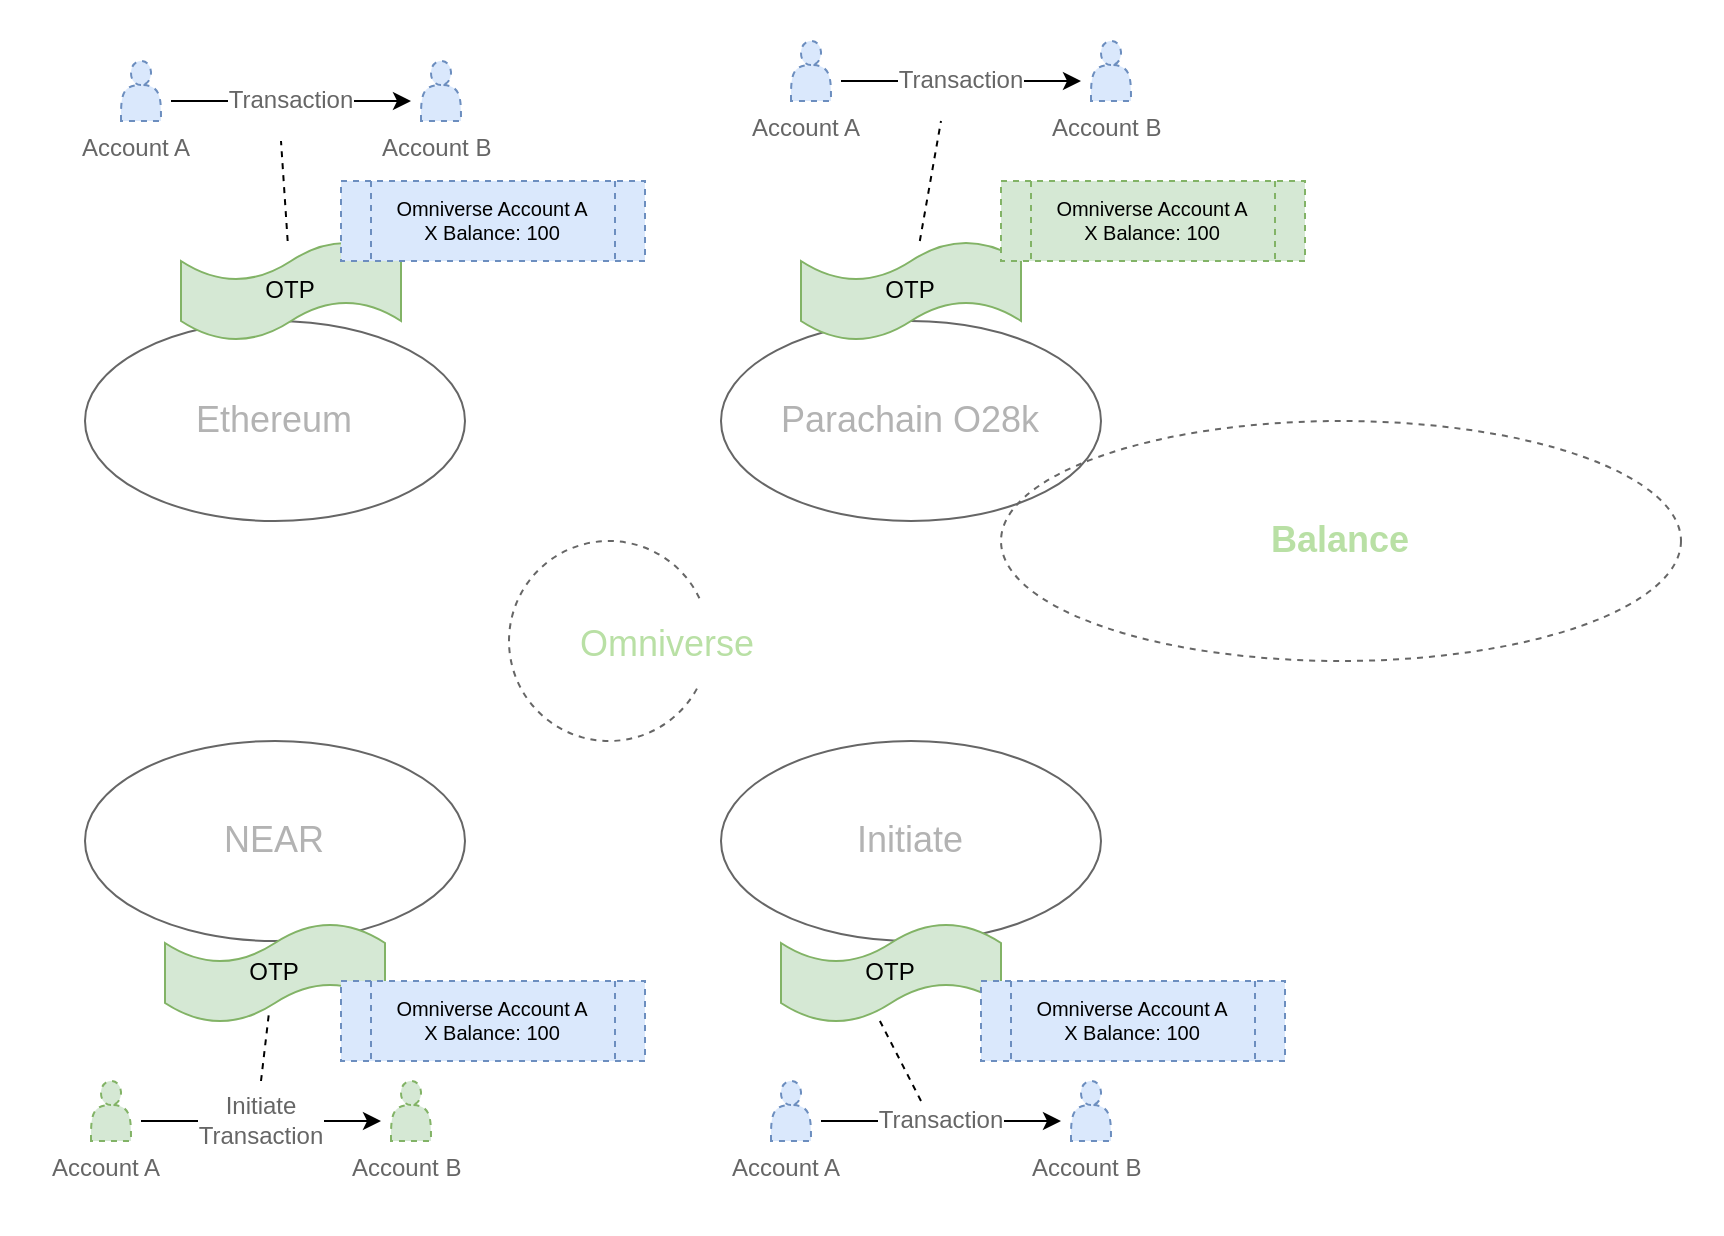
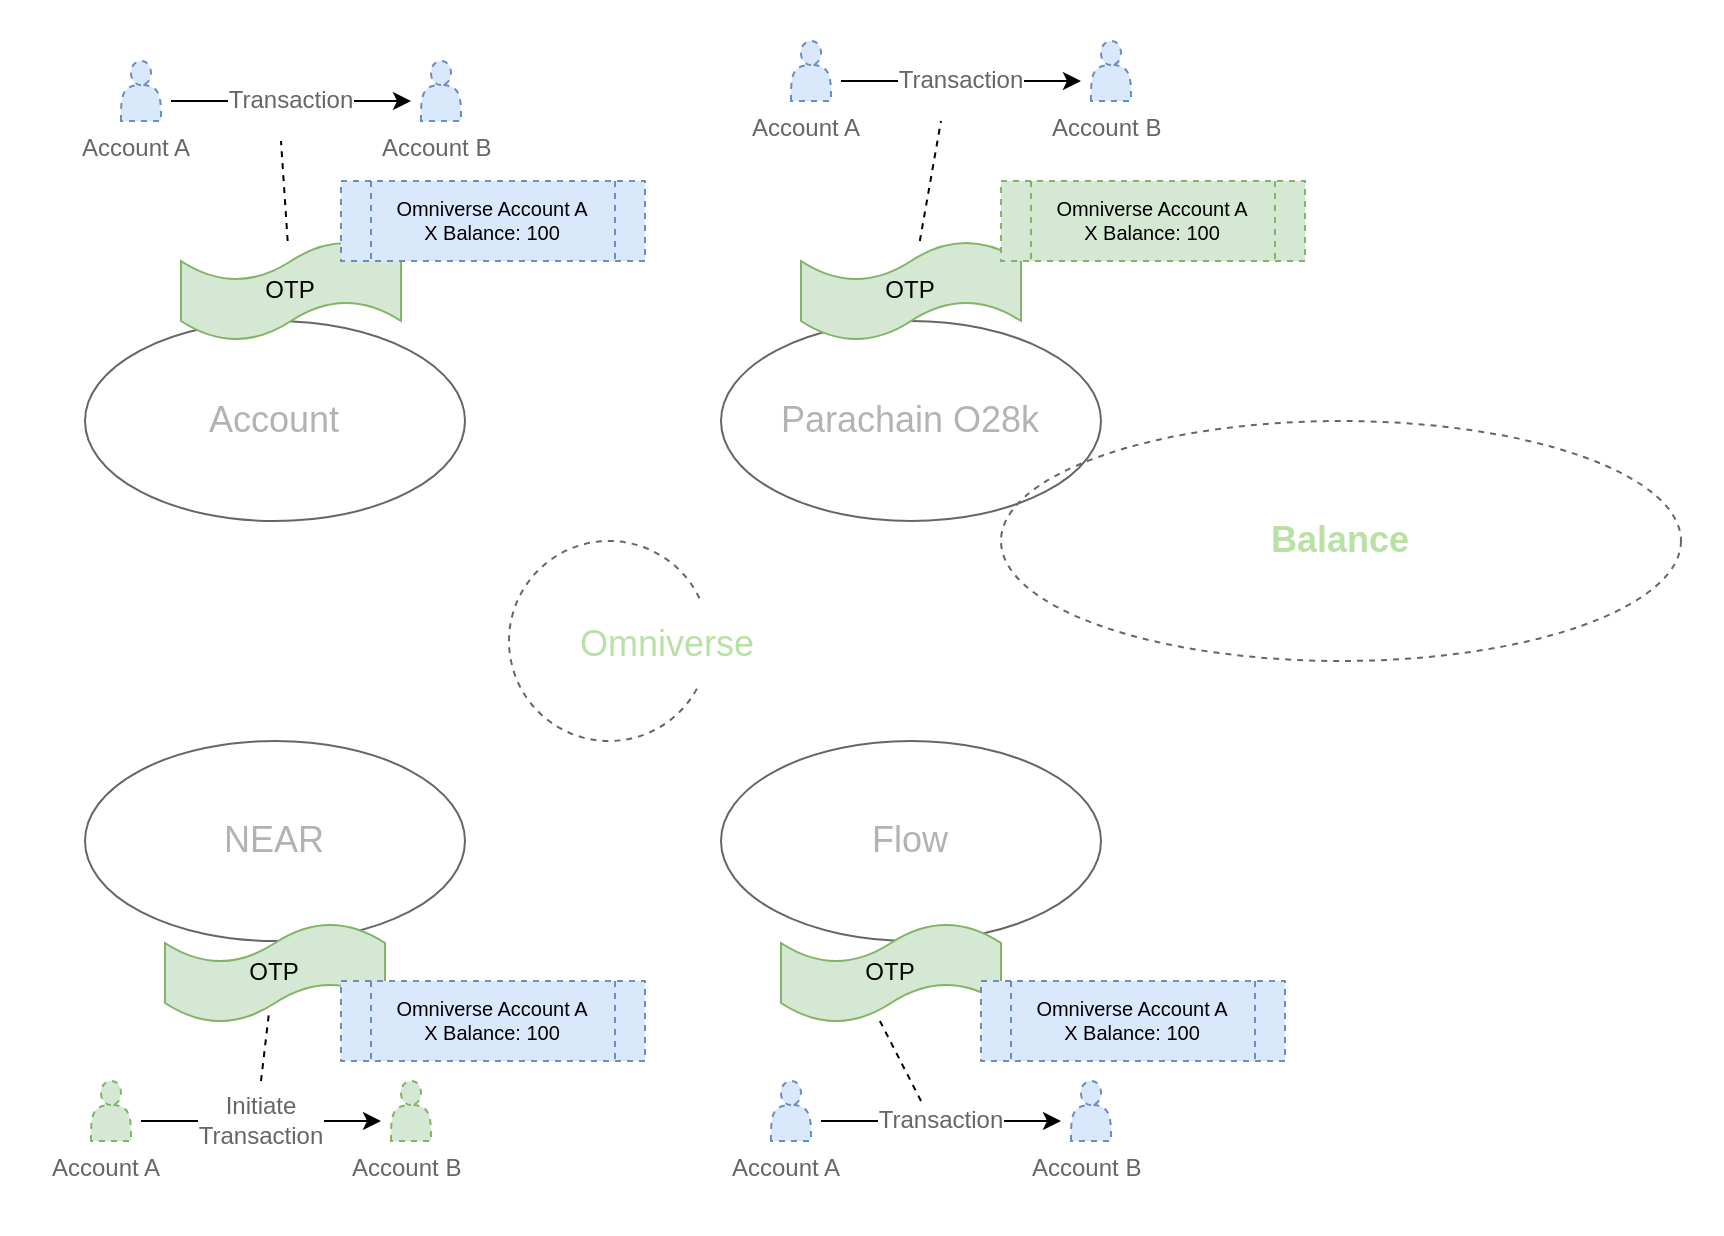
- <mxCell id="4" value="Ethereum" style="ellipse;whiteSpace=wrap;html=1;fontSize=18;fillColor=none;fontColor=#B3B3B3;strokeColor=#666666;" parent="1" vertex="1"><mxGeometry x="42" y="160" width="190" height="100" as="geometry" /></mxCell>
+ <mxCell id="4" value="Account" style="ellipse;whiteSpace=wrap;html=1;fontSize=18;fillColor=none;fontColor=#B3B3B3;strokeColor=#666666;" parent="1" vertex="1"><mxGeometry x="42" y="160" width="190" height="100" as="geometry" /></mxCell>
- <mxCell id="6" value="Initiate" style="ellipse;whiteSpace=wrap;html=1;fontSize=18;fillColor=none;fontColor=#B3B3B3;strokeColor=#666666;" parent="1" vertex="1"><mxGeometry x="360" y="370" width="190" height="100" as="geometry" /></mxCell>
+ <mxCell id="6" value="Flow" style="ellipse;whiteSpace=wrap;html=1;fontSize=18;fillColor=none;fontColor=#B3B3B3;strokeColor=#666666;" parent="1" vertex="1"><mxGeometry x="360" y="370" width="190" height="100" as="geometry" /></mxCell>
